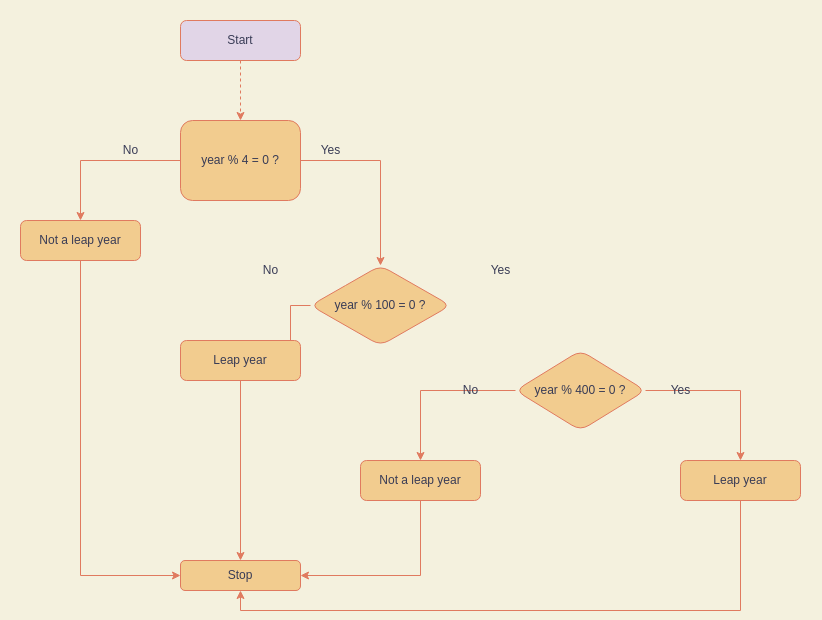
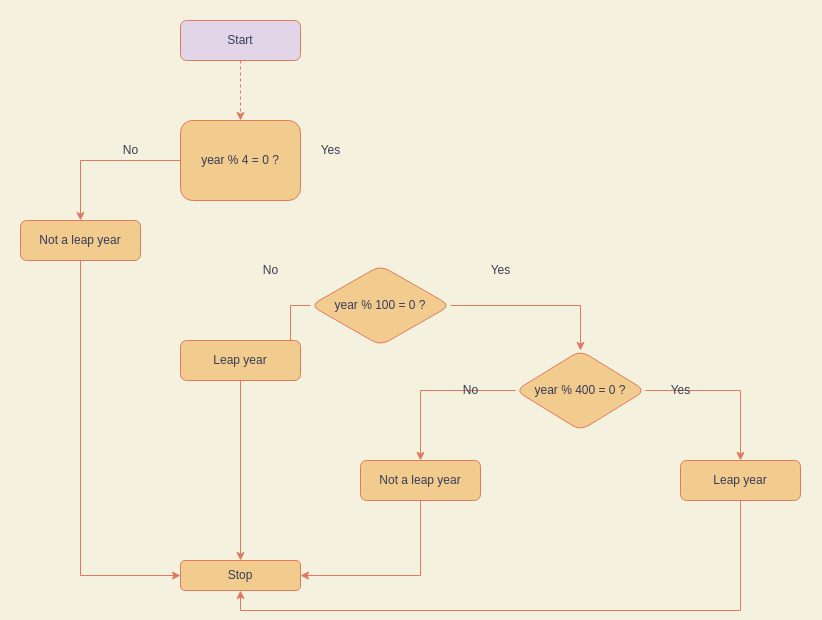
- <mxCell id="5" value="" style="edgeStyle=orthogonalEdgeStyle;rounded=0;orthogonalLoop=1;jettySize=auto;html=1;strokeColor=#E07A5F;fontColor=#393C56;fillColor=#F2CC8F;" edge="1" parent="1" source="6" target="11"><mxGeometry relative="1" as="geometry" /></mxCell>
+ <mxCell id="10" value="" style="edgeStyle=orthogonalEdgeStyle;rounded=0;orthogonalLoop=1;jettySize=auto;html=1;strokeColor=#E07A5F;fontColor=#393C56;fillColor=#F2CC8F;" edge="1" parent="1" source="11" target="16"><mxGeometry relative="1" as="geometry" /></mxCell>
